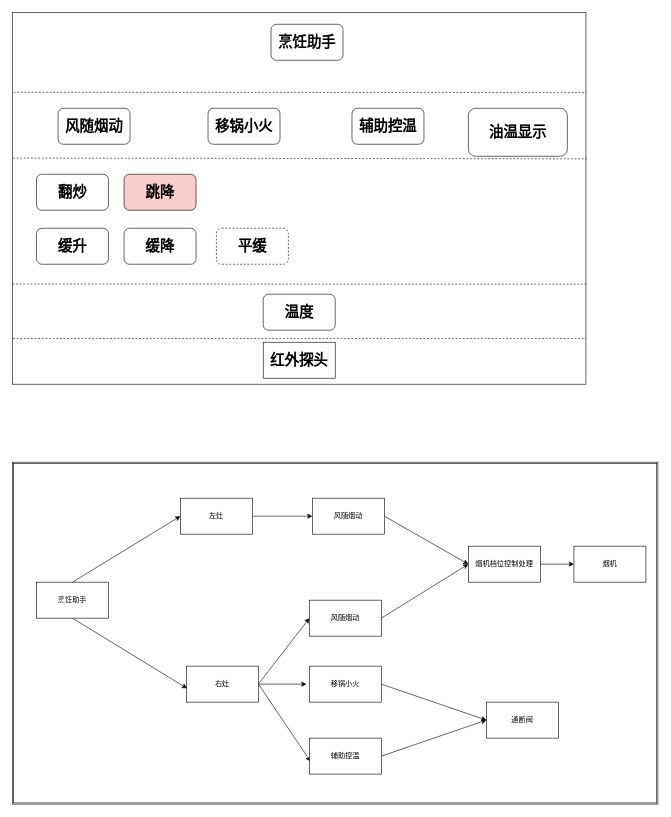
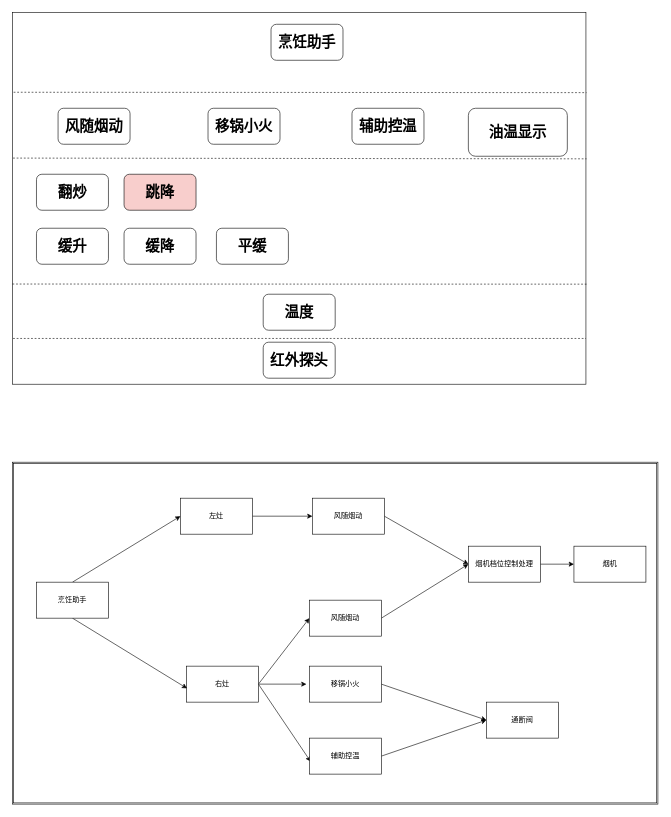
- <mxCell id="25" value="&lt;span style=&quot;font-size: 24px ; font-weight: 700&quot;&gt;平缓&lt;/span&gt;" style="rounded=1;whiteSpace=wrap;html=1;dashed=1;" vertex="1" parent="1"><mxGeometry x="360" y="380" width="120" height="60" as="geometry" /></mxCell>
+ <mxCell id="25" value="&lt;span style=&quot;font-size: 24px ; font-weight: 700&quot;&gt;平缓&lt;/span&gt;" style="rounded=1;whiteSpace=wrap;html=1;" vertex="1" parent="1"><mxGeometry x="360" y="380" width="120" height="60" as="geometry" /></mxCell>
- <mxCell id="33" value="&lt;span style=&quot;font-size: 24px ; font-weight: 700&quot;&gt;红外探头&lt;/span&gt;" style="whiteSpace=wrap;html=1;rounded=0;" vertex="1" parent="1"><mxGeometry x="438" y="570" width="120" height="60" as="geometry" /></mxCell>
+ <mxCell id="33" value="&lt;span style=&quot;font-size: 24px ; font-weight: 700&quot;&gt;红外探头&lt;/span&gt;" style="rounded=1;whiteSpace=wrap;html=1;" vertex="1" parent="1"><mxGeometry x="438" y="570" width="120" height="60" as="geometry" /></mxCell>
